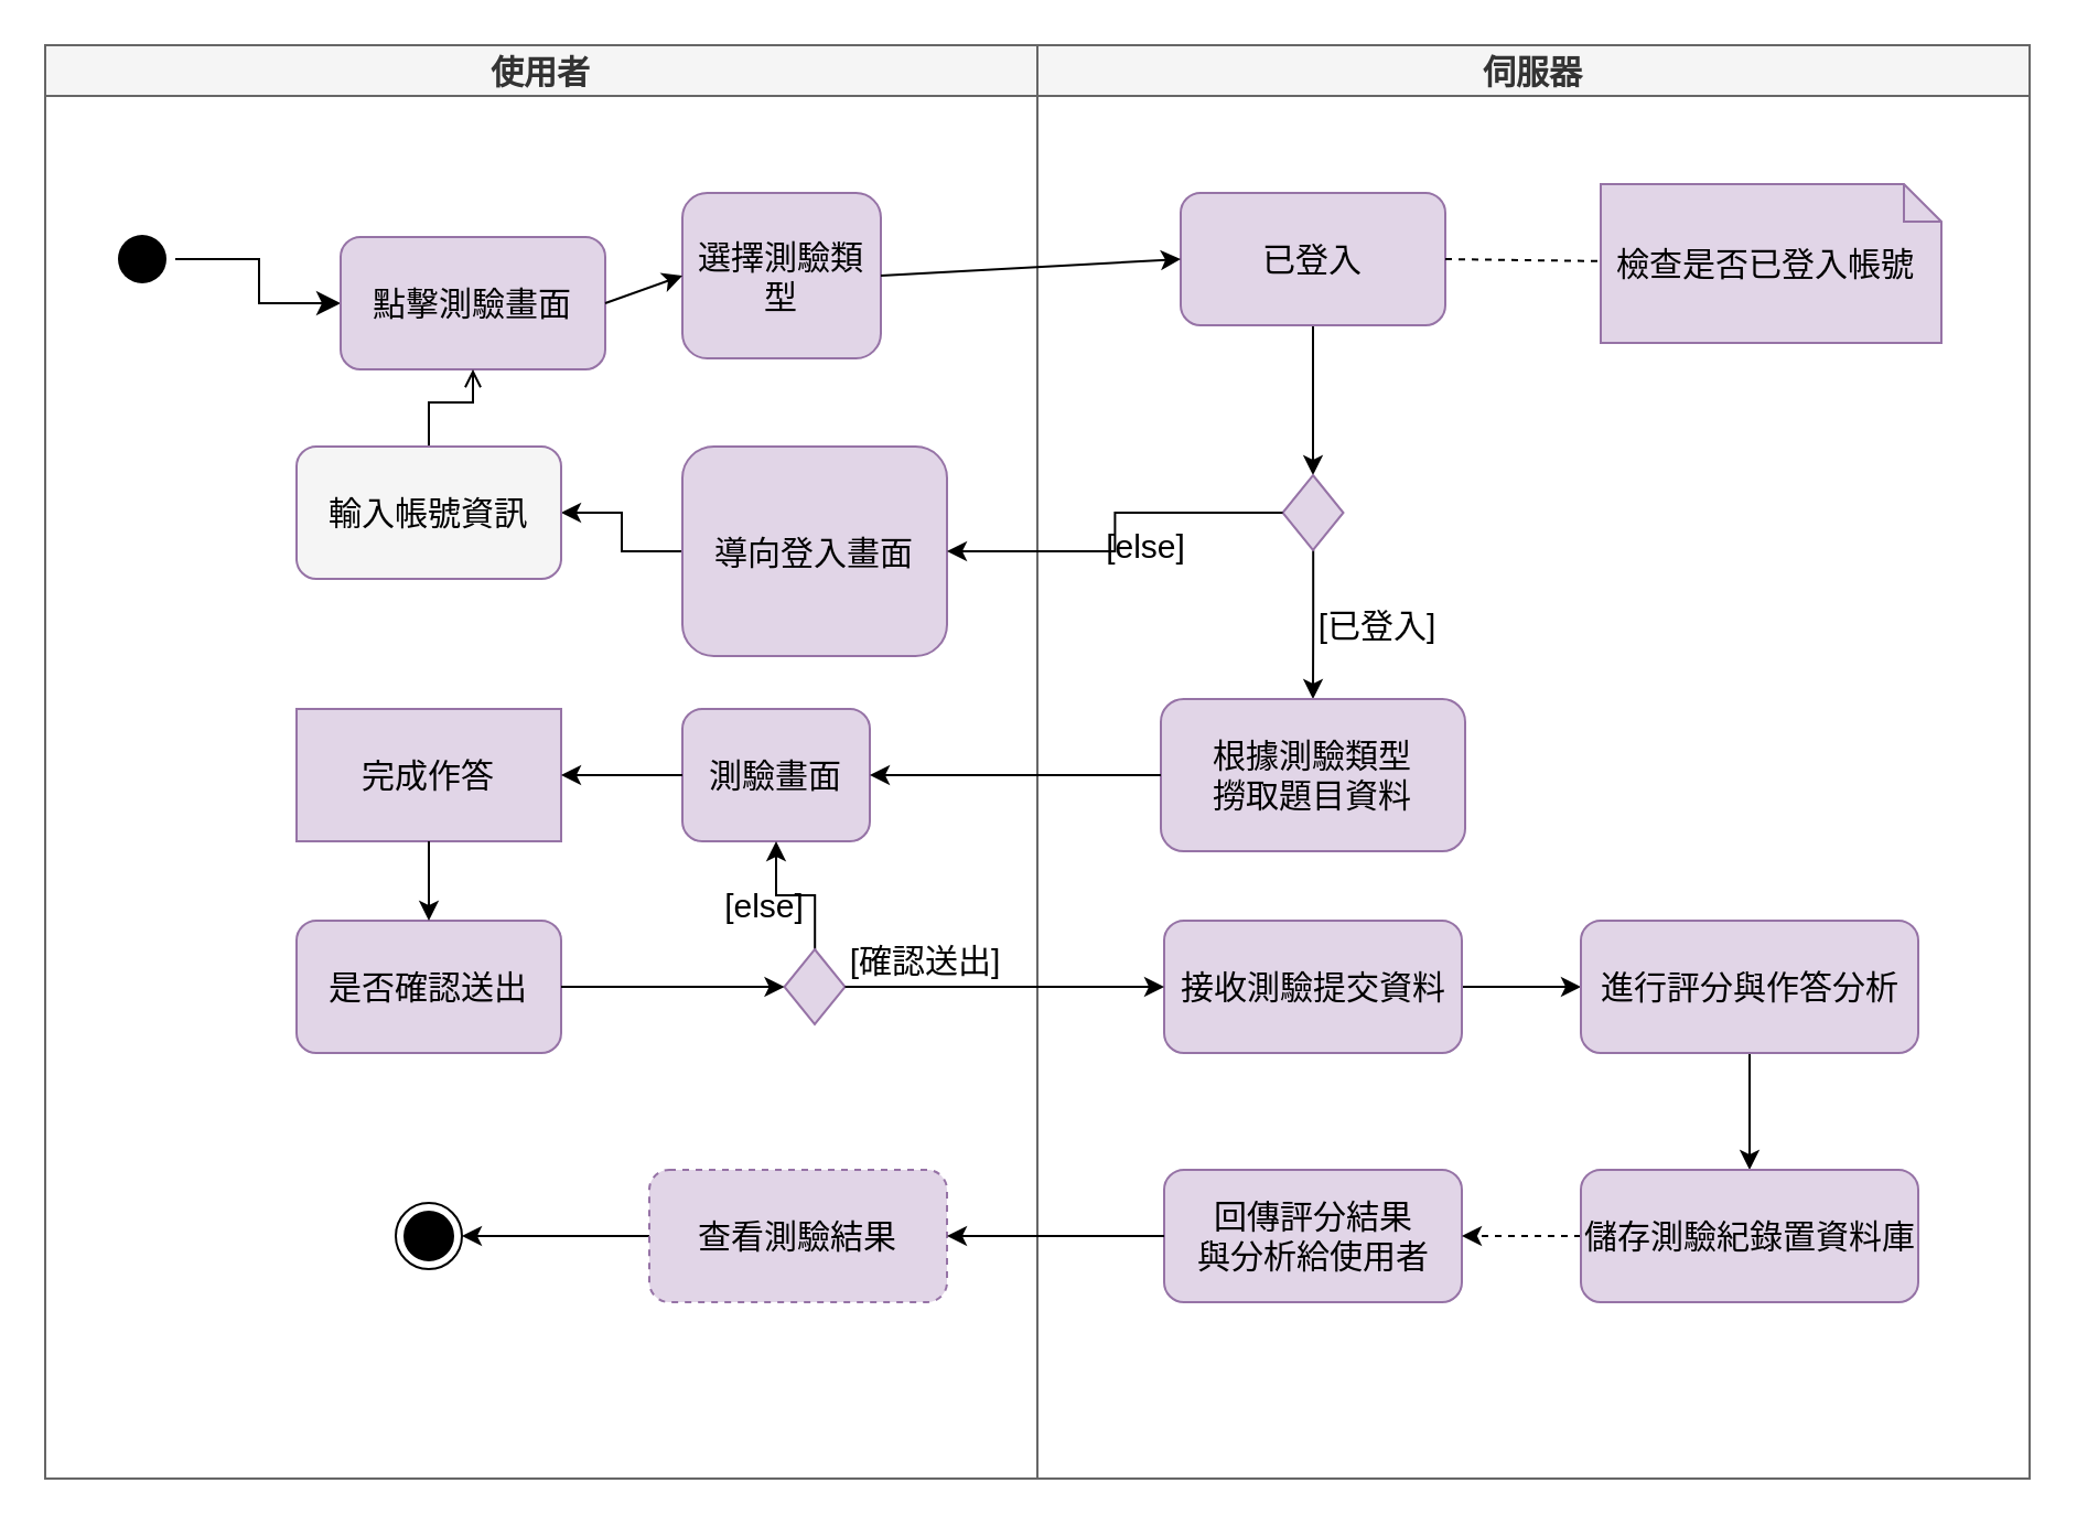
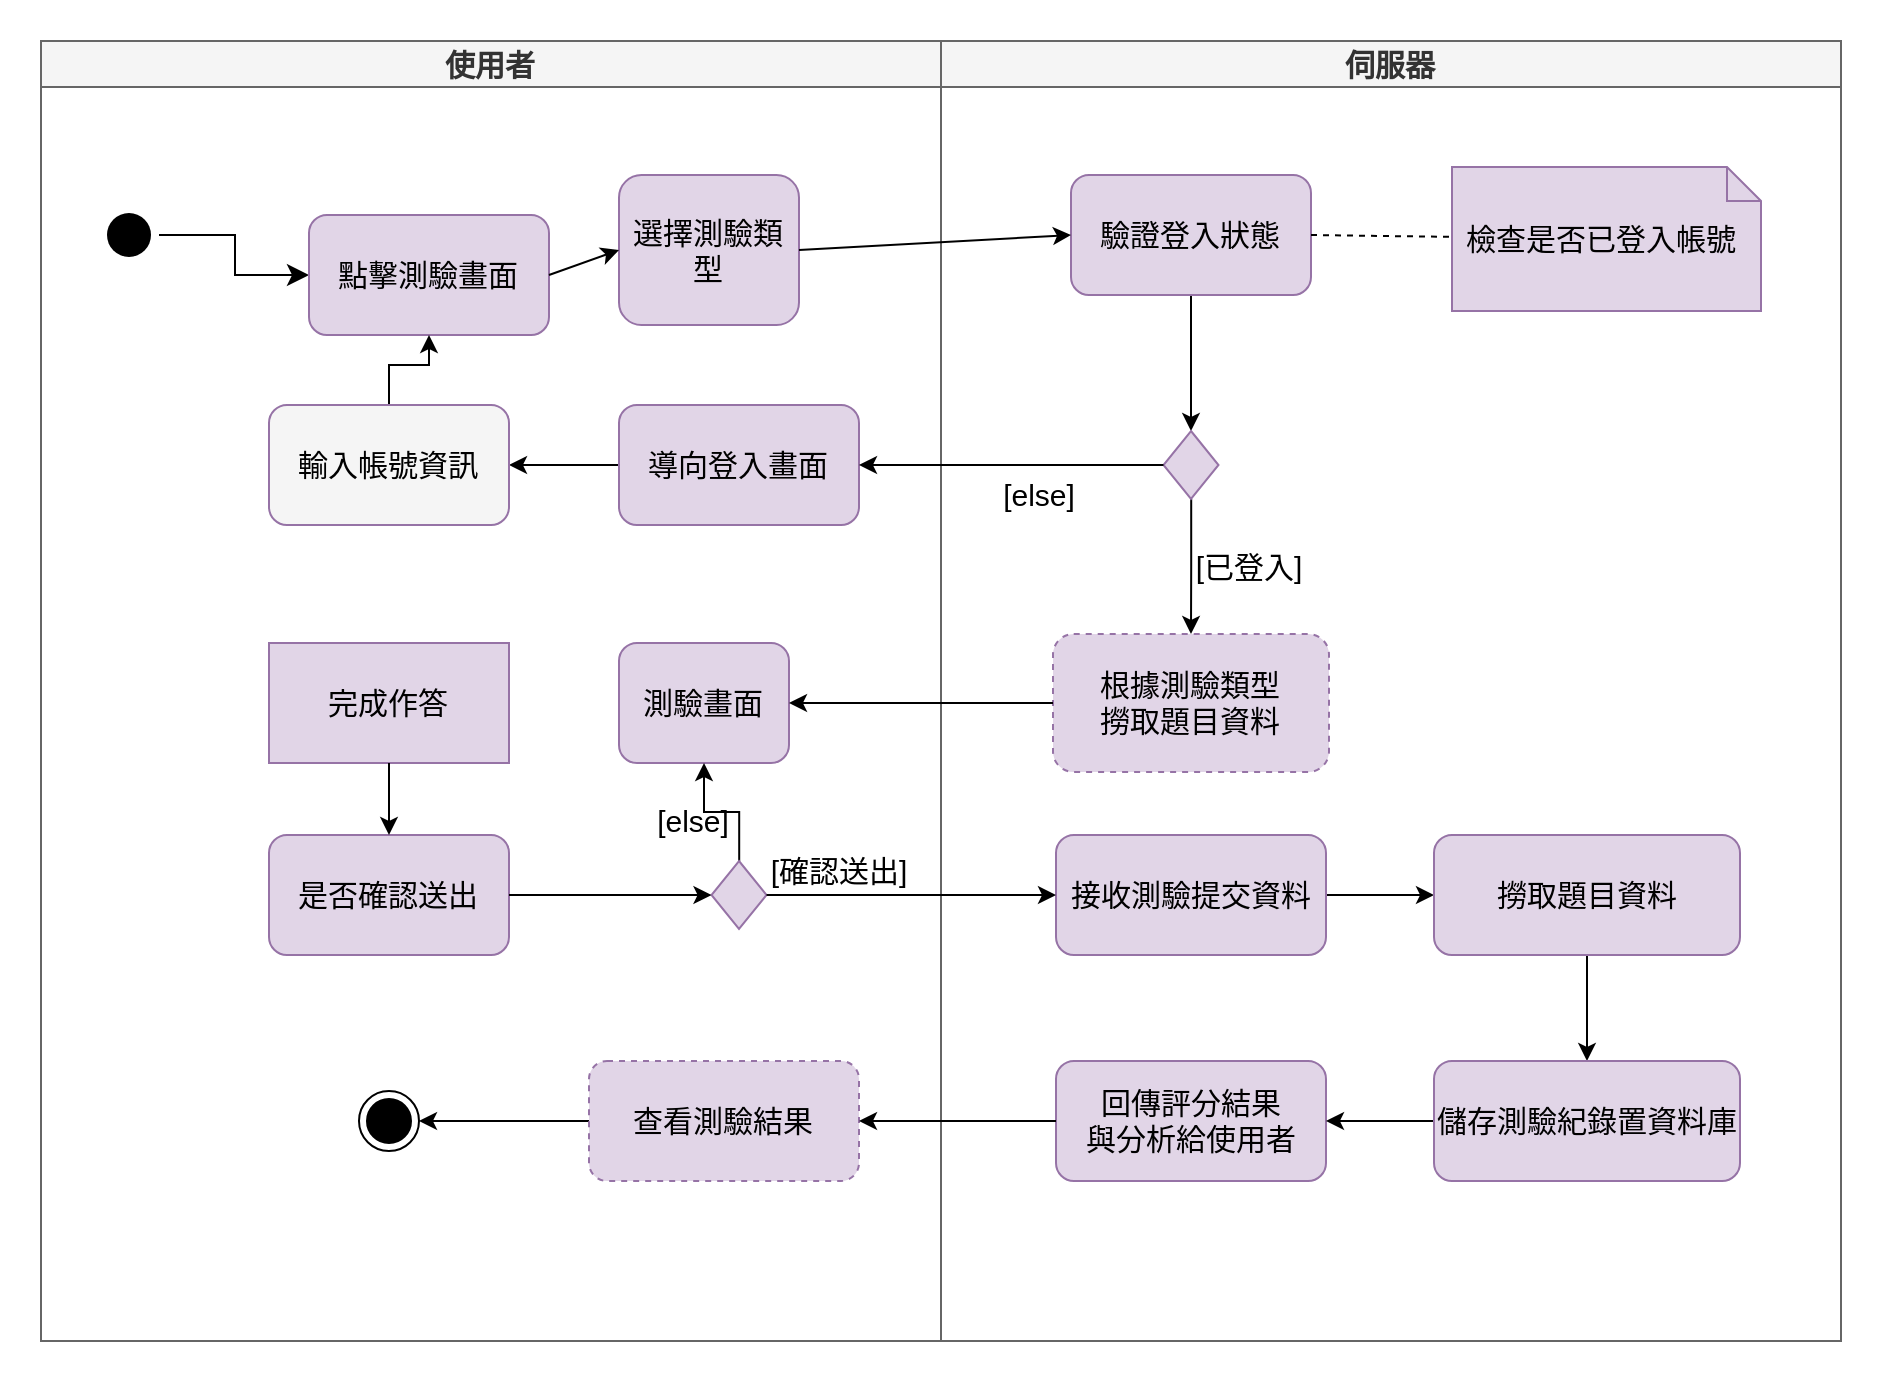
- <mxCell id="25" value="已登入" style="rounded=1;whiteSpace=wrap;html=1;fillColor=#e1d5e7;strokeColor=#9673a6;fontSize=15;" vertex="1" parent="22"><mxGeometry x="65" y="67" width="120" height="60" as="geometry" /></mxCell>
+ <mxCell id="25" value="驗證登入狀態" style="rounded=1;whiteSpace=wrap;html=1;fillColor=#e1d5e7;strokeColor=#9673a6;fontSize=15;" vertex="1" parent="22"><mxGeometry x="65" y="67" width="120" height="60" as="geometry" /></mxCell>
- <mxCell id="14" style="edgeStyle=orthogonalEdgeStyle;rounded=0;orthogonalLoop=1;jettySize=auto;html=1;entryX=0.5;entryY=1;entryDx=0;entryDy=0;endArrow=open;" edge="1" parent="2" source="15" target="5"><mxGeometry relative="1" as="geometry" /></mxCell>
+ <mxCell id="14" style="edgeStyle=orthogonalEdgeStyle;rounded=0;orthogonalLoop=1;jettySize=auto;html=1;entryX=0.5;entryY=1;entryDx=0;entryDy=0;" edge="1" parent="2" source="15" target="5"><mxGeometry relative="1" as="geometry" /></mxCell>
- <mxCell id="10" value="&lt;span style=&quot;text-wrap-mode: nowrap;&quot;&gt;導向登入畫面&lt;/span&gt;" style="rounded=1;whiteSpace=wrap;html=1;fillColor=#e1d5e7;strokeColor=#9673a6;fontSize=15;" vertex="1" parent="2"><mxGeometry x="289" y="182" width="120" height="95" as="geometry" /></mxCell>
+ <mxCell id="10" value="&lt;span style=&quot;text-wrap-mode: nowrap;&quot;&gt;導向登入畫面&lt;/span&gt;" style="rounded=1;whiteSpace=wrap;html=1;fillColor=#e1d5e7;strokeColor=#9673a6;fontSize=15;" vertex="1" parent="2"><mxGeometry x="289" y="182" width="120" height="60" as="geometry" /></mxCell>
- <mxCell id="17" style="edgeStyle=orthogonalEdgeStyle;rounded=0;orthogonalLoop=1;jettySize=auto;html=1;entryX=1;entryY=0.5;entryDx=0;entryDy=0;fontSize=15;exitX=0;exitY=0.5;exitDx=0;exitDy=0;" edge="1" parent="2" source="11" target="16"><mxGeometry relative="1" as="geometry" /></mxCell>
- <mxCell id="30" value="根據測驗類型&lt;br&gt;撈取題目資料" style="rounded=1;whiteSpace=wrap;html=1;fillColor=#e1d5e7;strokeColor=#9673a6;fontSize=15;" vertex="1" parent="22"><mxGeometry x="56" y="296.5" width="138" height="69" as="geometry" /></mxCell>
+ <mxCell id="30" value="根據測驗類型&lt;br&gt;撈取題目資料" style="rounded=1;whiteSpace=wrap;html=1;fillColor=#e1d5e7;strokeColor=#9673a6;fontSize=15;dashed=1;" vertex="1" parent="22"><mxGeometry x="56" y="296.5" width="138" height="69" as="geometry" /></mxCell>
- <mxCell id="35" value="進行評分與作答分析" style="rounded=1;whiteSpace=wrap;html=1;fillColor=#e1d5e7;strokeColor=#9673a6;fontSize=15;" vertex="1" parent="22"><mxGeometry x="246.5" y="397" width="153" height="60" as="geometry" /></mxCell>
+ <mxCell id="35" value="撈取題目資料" style="rounded=1;whiteSpace=wrap;html=1;fillColor=#e1d5e7;strokeColor=#9673a6;fontSize=15;" vertex="1" parent="22"><mxGeometry x="246.5" y="397" width="153" height="60" as="geometry" /></mxCell>
- <mxCell id="37" style="edgeStyle=orthogonalEdgeStyle;rounded=0;orthogonalLoop=1;jettySize=auto;html=1;entryX=1;entryY=0.5;entryDx=0;entryDy=0;dashed=1;" edge="1" parent="22" source="38" target="36"><mxGeometry relative="1" as="geometry" /></mxCell>
+ <mxCell id="37" style="edgeStyle=orthogonalEdgeStyle;rounded=0;orthogonalLoop=1;jettySize=auto;html=1;entryX=1;entryY=0.5;entryDx=0;entryDy=0;" edge="1" parent="22" source="38" target="36"><mxGeometry relative="1" as="geometry" /></mxCell>
